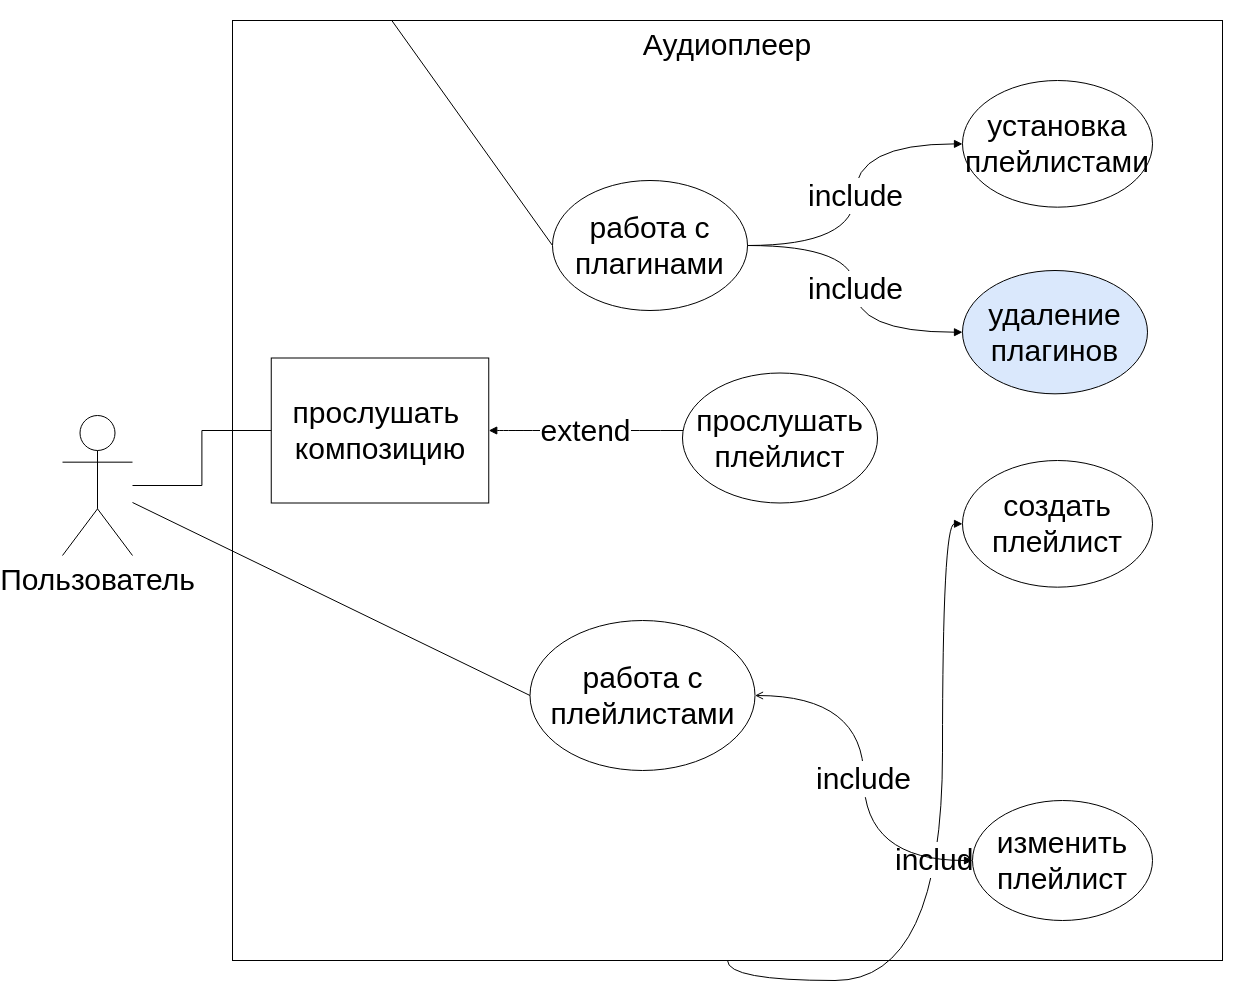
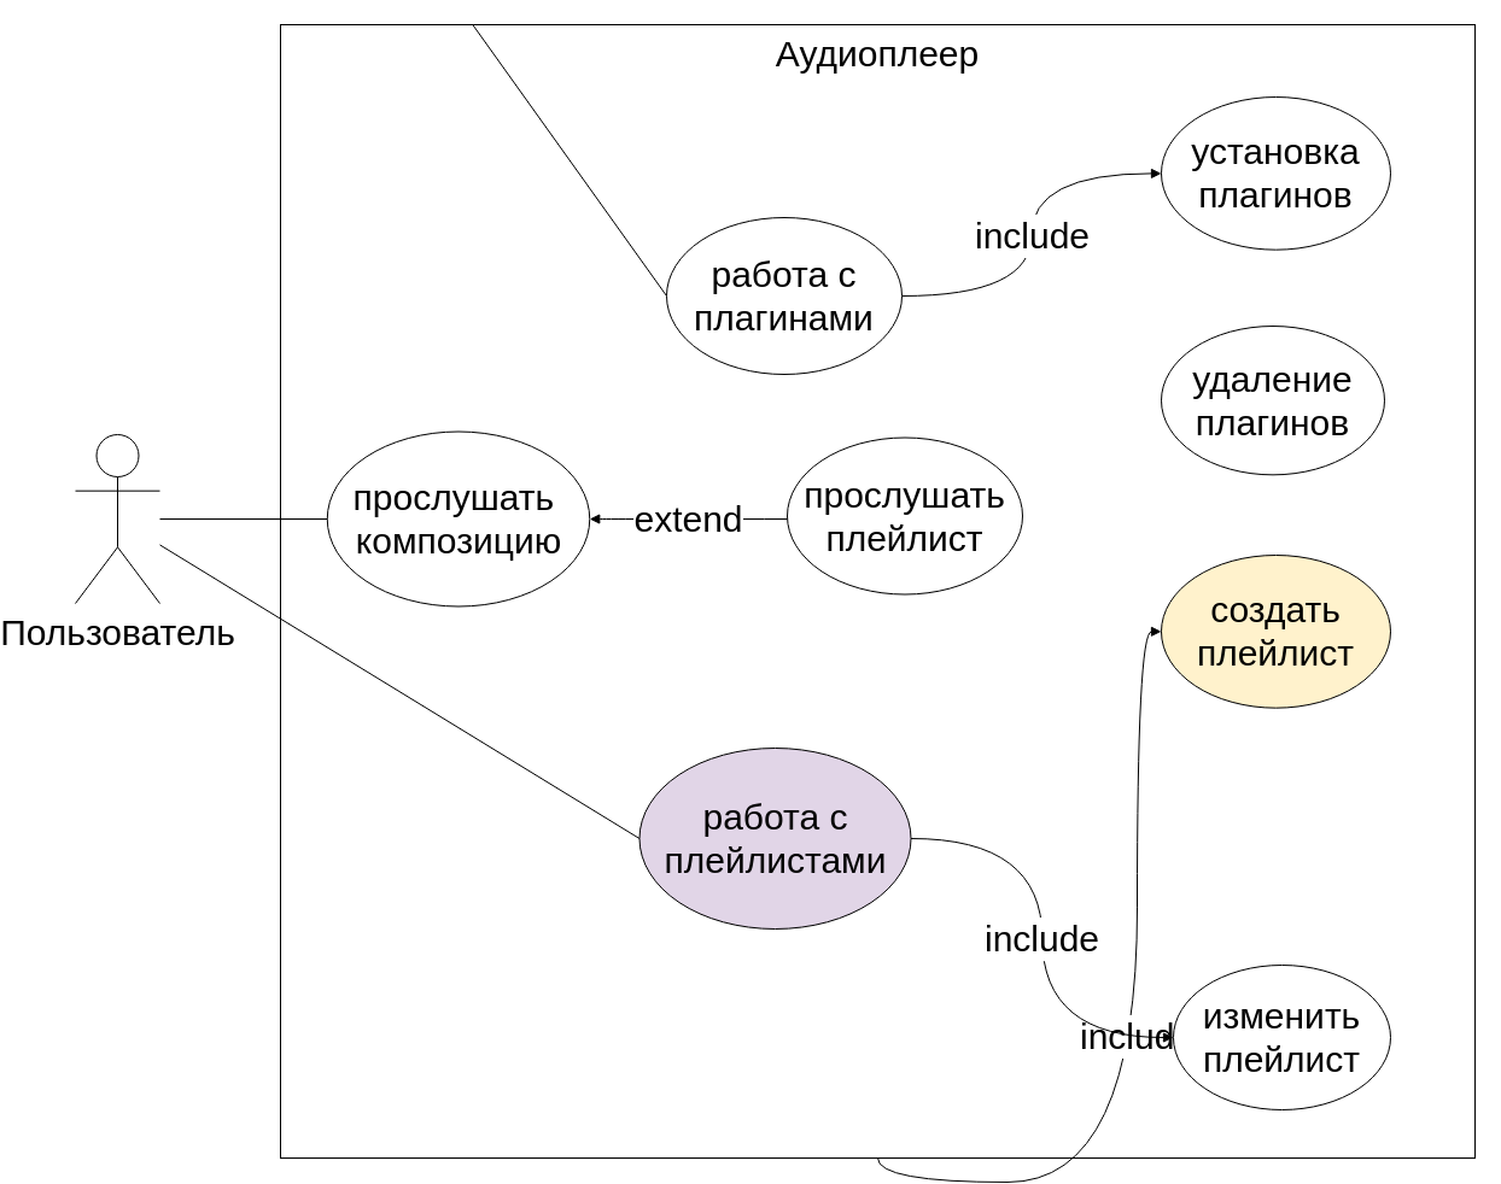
- <mxCell id="12" value="установка плейлистами" style="ellipse;whiteSpace=wrap;html=1;fontSize=30;" parent="1" vertex="1"><mxGeometry x="920" y="80" width="190" height="126.67" as="geometry" /></mxCell>
+ <mxCell id="12" value="установка плагинов" style="ellipse;whiteSpace=wrap;html=1;fontSize=30;" parent="1" vertex="1"><mxGeometry x="920" y="80" width="190" height="126.67" as="geometry" /></mxCell>
- <mxCell id="13" value="include" style="edgeStyle=orthogonalEdgeStyle;rounded=0;orthogonalLoop=1;jettySize=auto;html=1;entryX=1;entryY=0.5;entryDx=0;entryDy=0;curved=1;startArrow=block;startFill=1;endArrow=none;endFill=0;fontSize=30;" parent="1" source="14" target="9" edge="1"><mxGeometry relative="1" as="geometry" /></mxCell>
- <mxCell id="14" value="удаление плагинов" style="ellipse;whiteSpace=wrap;html=1;fontSize=30;fillColor=#dae8fc;" parent="1" vertex="1"><mxGeometry x="920" y="270" width="185" height="123.33" as="geometry" /></mxCell>
+ <mxCell id="14" value="удаление плагинов" style="ellipse;whiteSpace=wrap;html=1;fontSize=30;" parent="1" vertex="1"><mxGeometry x="920" y="270" width="185" height="123.33" as="geometry" /></mxCell>
- <mxCell id="5" value="прослушать&amp;nbsp; композицию" style="whiteSpace=wrap;html=1;fontSize=30;rounded=0;" parent="1" vertex="1"><mxGeometry x="228.75" y="357.5" width="217.5" height="145" as="geometry" /></mxCell>
+ <mxCell id="5" value="прослушать&amp;nbsp; композицию" style="ellipse;whiteSpace=wrap;html=1;fontSize=30;" parent="1" vertex="1"><mxGeometry x="228.75" y="357.5" width="217.5" height="145" as="geometry" /></mxCell>
- <mxCell id="15" value="прослушать плейлист" style="ellipse;whiteSpace=wrap;html=1;fontSize=30;" parent="1" vertex="1"><mxGeometry x="640" y="372.5" width="195" height="130" as="geometry" /></mxCell>
+ <mxCell id="15" value="прослушать плейлист" style="ellipse;whiteSpace=wrap;html=1;fontSize=30;" parent="1" vertex="1"><mxGeometry x="610" y="362.5" width="195" height="130" as="geometry" /></mxCell>
- <mxCell id="3" value="Пользователь" style="shape=umlActor;verticalLabelPosition=bottom;verticalAlign=top;html=1;outlineConnect=0;fontSize=30;" parent="1" vertex="1"><mxGeometry x="20" y="415" width="70" height="140" as="geometry" /></mxCell>
+ <mxCell id="3" value="Пользователь" style="shape=umlActor;verticalLabelPosition=bottom;verticalAlign=top;html=1;outlineConnect=0;fontSize=30;" parent="1" vertex="1"><mxGeometry x="20" y="360" width="70" height="140" as="geometry" /></mxCell>
- <mxCell id="17" value="создать плейлист" style="ellipse;whiteSpace=wrap;html=1;fontSize=30;" parent="1" vertex="1"><mxGeometry x="920" y="460" width="190" height="126.67" as="geometry" /></mxCell>
+ <mxCell id="17" value="создать плейлист" style="ellipse;whiteSpace=wrap;html=1;fontSize=30;fillColor=#fff2cc;" parent="1" vertex="1"><mxGeometry x="920" y="460" width="190" height="126.67" as="geometry" /></mxCell>
- <mxCell id="11" value="работа с плейлистами" style="ellipse;whiteSpace=wrap;html=1;fontSize=30;" parent="1" vertex="1"><mxGeometry x="487.5" y="620" width="225" height="150" as="geometry" /></mxCell>
+ <mxCell id="11" value="работа с плейлистами" style="ellipse;whiteSpace=wrap;html=1;fontSize=30;fillColor=#e1d5e7;" parent="1" vertex="1"><mxGeometry x="487.5" y="620" width="225" height="150" as="geometry" /></mxCell>
- <mxCell id="18" value="include" style="edgeStyle=orthogonalEdgeStyle;rounded=0;orthogonalLoop=1;jettySize=auto;html=1;exitX=0;exitY=0.5;exitDx=0;exitDy=0;entryX=1;entryY=0.5;entryDx=0;entryDy=0;curved=1;startArrow=block;startFill=1;endArrow=open;endFill=0;fontSize=30;" parent="1" source="19" target="11" edge="1"><mxGeometry relative="1" as="geometry" /></mxCell>
+ <mxCell id="18" value="include" style="edgeStyle=orthogonalEdgeStyle;rounded=0;orthogonalLoop=1;jettySize=auto;html=1;exitX=0;exitY=0.5;exitDx=0;exitDy=0;entryX=1;entryY=0.5;entryDx=0;entryDy=0;curved=1;startArrow=block;startFill=1;endArrow=none;endFill=0;fontSize=30;" parent="1" source="19" target="11" edge="1"><mxGeometry relative="1" as="geometry" /></mxCell>
